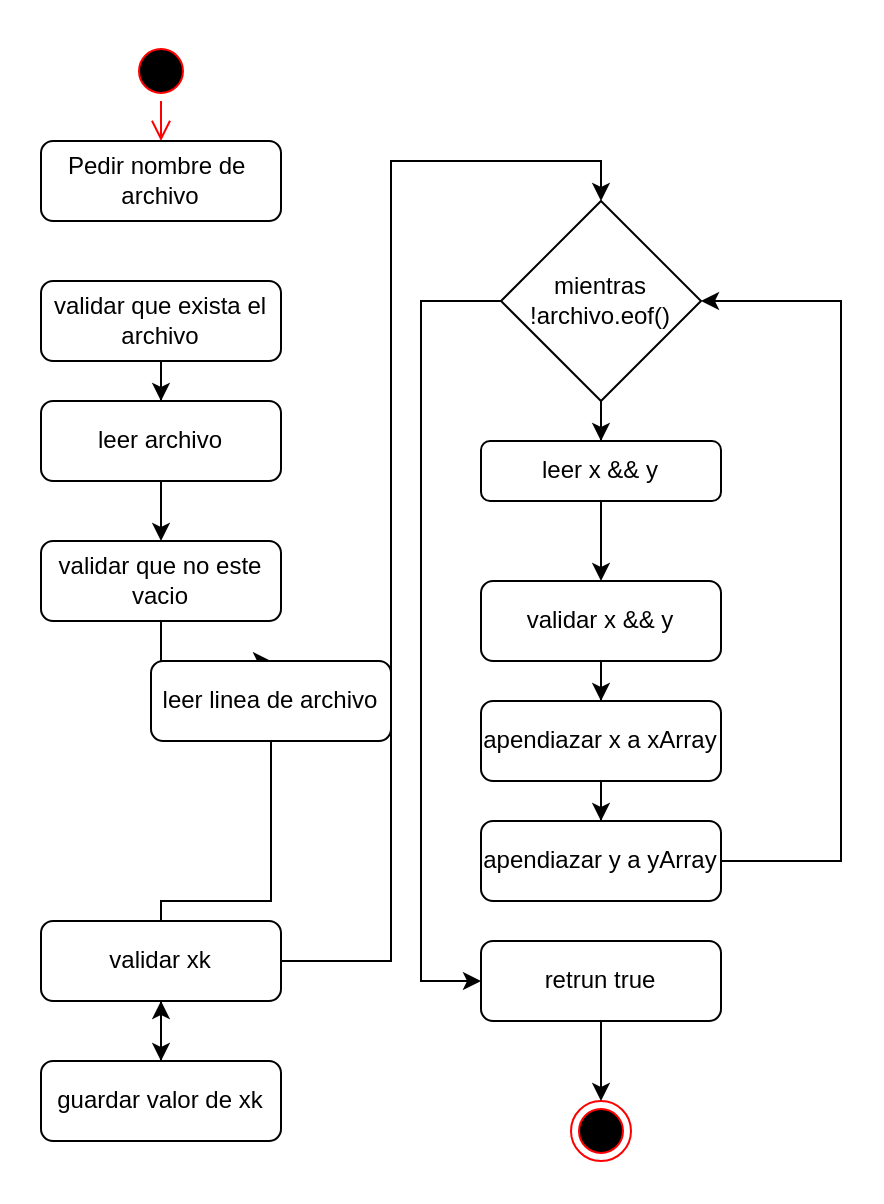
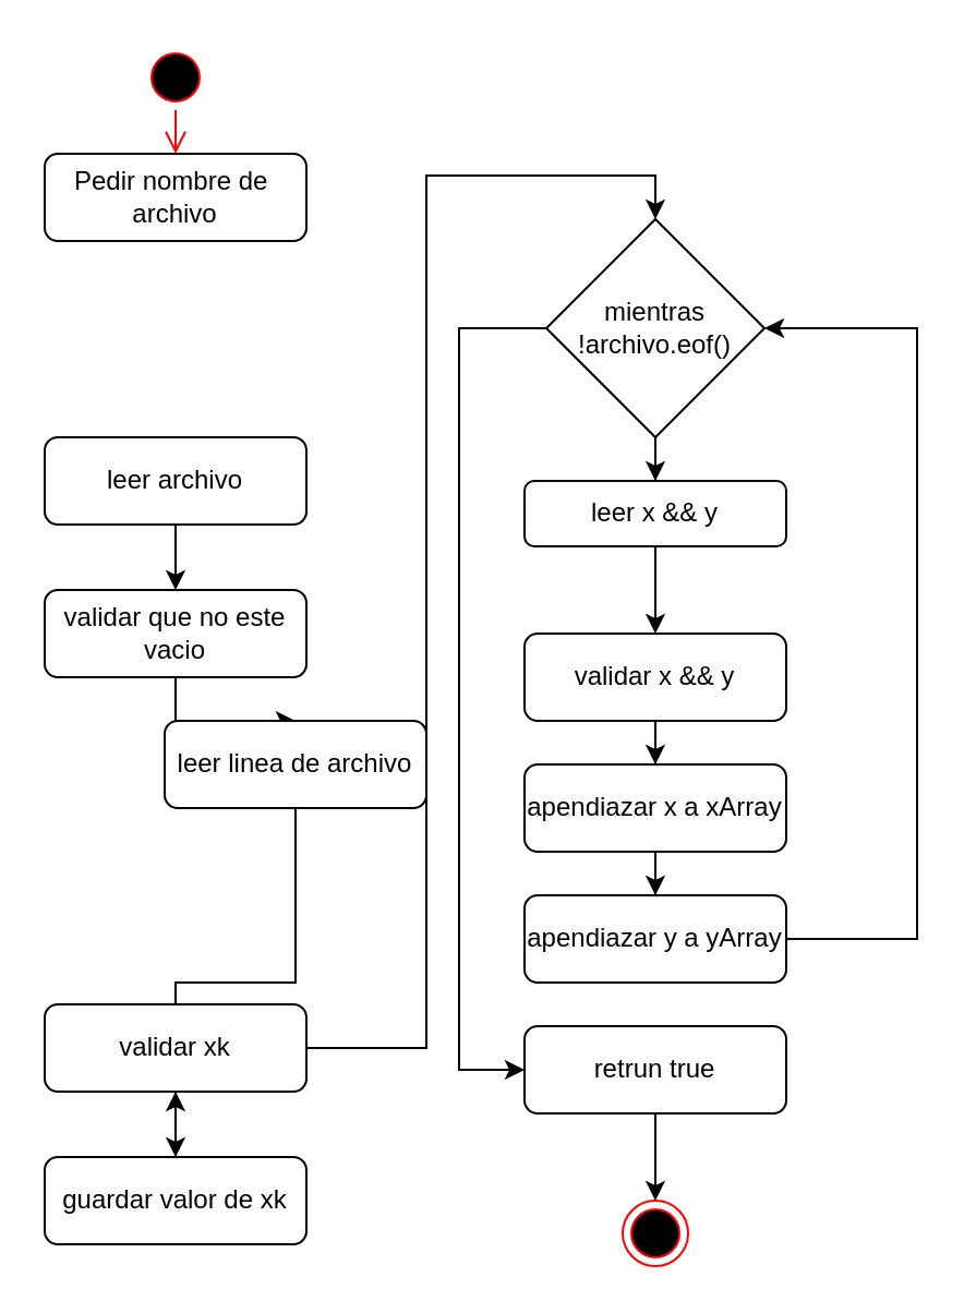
- <mxCell id="7" value="validar que exista el archivo" style="rounded=1;whiteSpace=wrap;html=1;" parent="1" vertex="1"><mxGeometry x="20" y="140" width="120" height="40" as="geometry" /></mxCell>
- <mxCell id="6" style="edgeStyle=orthogonalEdgeStyle;rounded=0;orthogonalLoop=1;jettySize=auto;html=1;" parent="1" source="7" target="11" edge="1"><mxGeometry relative="1" as="geometry" /></mxCell>
